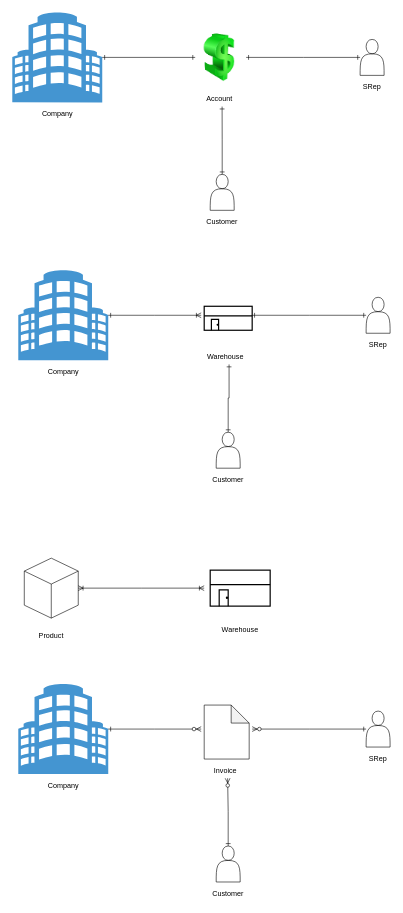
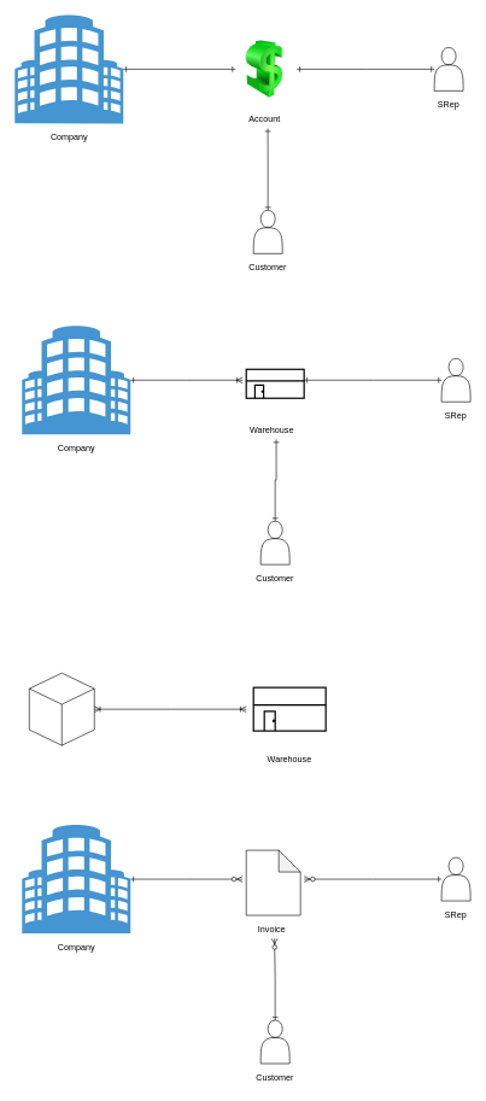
- <mxCell id="34" value="Product" style="text;html=1;strokeColor=none;fillColor=none;align=center;verticalAlign=middle;whiteSpace=wrap;rounded=0;" parent="32" vertex="1"><mxGeometry x="25" y="120" width="40" height="20" as="geometry" /></mxCell>
